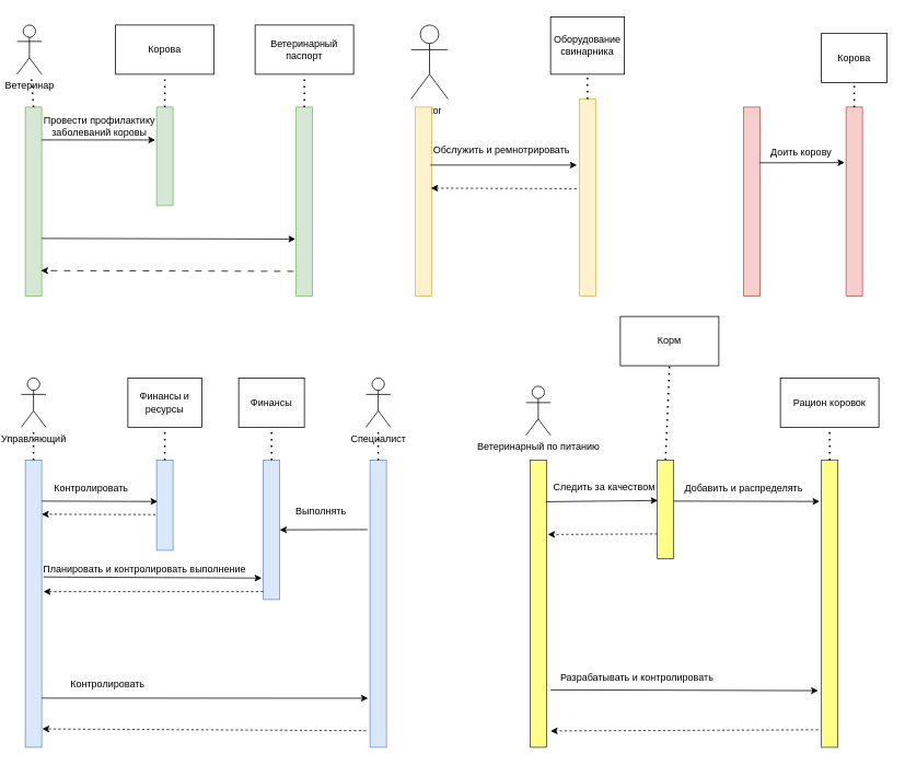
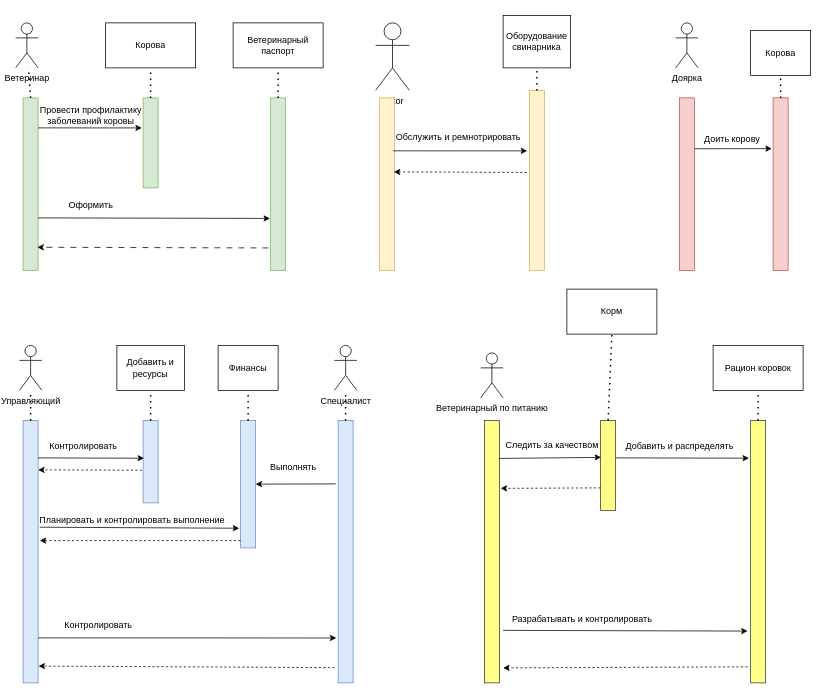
+ <mxCell id="43" value="Доярка" style="shape=umlActor;verticalLabelPosition=bottom;verticalAlign=top;html=1;outlineConnect=0;" vertex="1" parent="1"><mxGeometry x="900" y="30" width="30" height="60" as="geometry" /></mxCell>
+ <mxCell id="14" value="Оформить" style="text;html=1;align=center;verticalAlign=middle;resizable=0;points=[];autosize=1;strokeColor=none;fillColor=none;" vertex="1" parent="1"><mxGeometry x="80" y="258" width="80" height="30" as="geometry" /></mxCell>
- <mxCell id="29" value="Финансы и ресурсы" style="rounded=0;whiteSpace=wrap;html=1;" vertex="1" parent="1"><mxGeometry x="155" y="460" width="90" height="60" as="geometry" /></mxCell>
+ <mxCell id="29" value="Добавить и ресурсы" style="rounded=0;whiteSpace=wrap;html=1;" vertex="1" parent="1"><mxGeometry x="155" y="460" width="90" height="60" as="geometry" /></mxCell>
